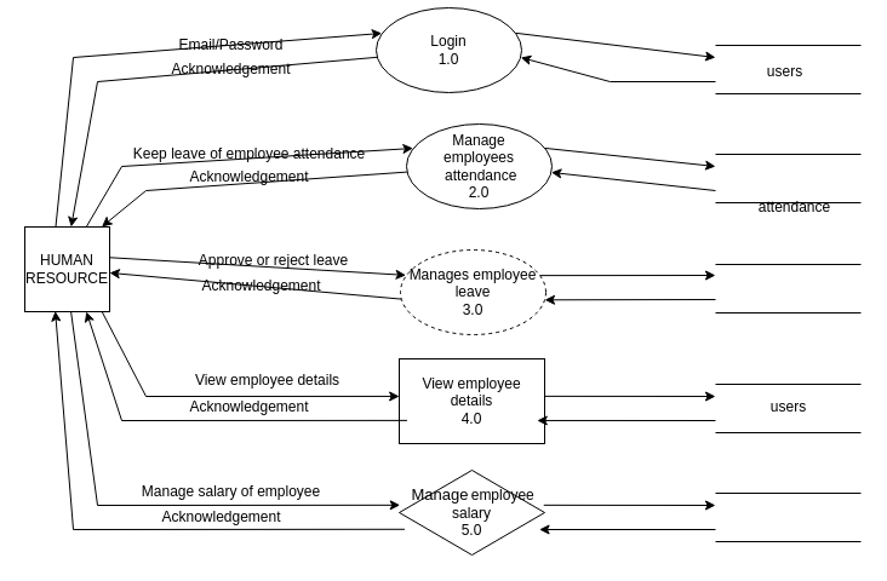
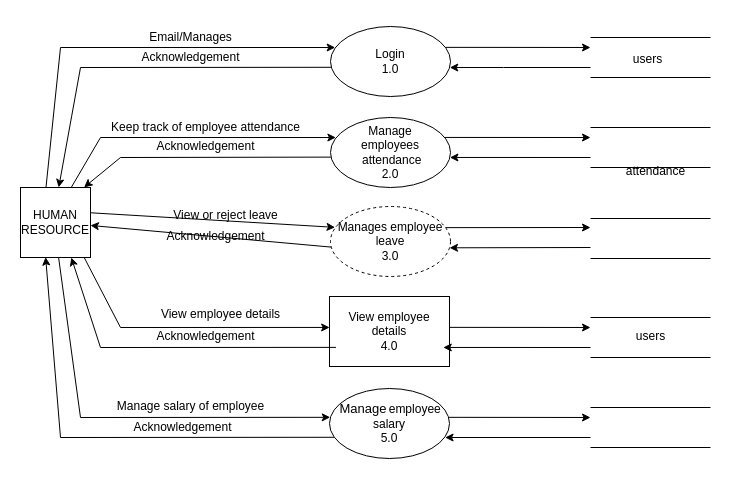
- <mxCell id="44" value="&lt;span style=&quot;font-size: 12px;&quot;&gt;Email/Password&lt;/span&gt;" style="text;html=1;align=center;verticalAlign=middle;resizable=0;points=[];autosize=1;strokeColor=none;fillColor=none;fontSize=16;" parent="1" vertex="1"><mxGeometry x="135" y="20" width="110" height="30" as="geometry" /></mxCell>
+ <mxCell id="44" value="&lt;span style=&quot;font-size: 12px;&quot;&gt;Email/Manages&lt;/span&gt;" style="text;html=1;align=center;verticalAlign=middle;resizable=0;points=[];autosize=1;strokeColor=none;fillColor=none;fontSize=16;" parent="1" vertex="1"><mxGeometry x="135" y="20" width="110" height="30" as="geometry" /></mxCell>
- <mxCell id="2" value="Login&lt;br style=&quot;border-color: var(--border-color);&quot;&gt;&lt;span style=&quot;&quot;&gt;1.0&lt;/span&gt;" style="ellipse;whiteSpace=wrap;html=1;" parent="1" vertex="1"><mxGeometry x="310" y="6" width="120" height="70" as="geometry" /></mxCell>
+ <mxCell id="2" value="Login&lt;br style=&quot;border-color: var(--border-color);&quot;&gt;&lt;span style=&quot;&quot;&gt;1.0&lt;/span&gt;" style="ellipse;whiteSpace=wrap;html=1;" parent="1" vertex="1"><mxGeometry x="330" y="26" width="120" height="70" as="geometry" /></mxCell>
- <mxCell id="45" value="Keep leave of employee attendance" style="text;html=1;align=center;verticalAlign=middle;resizable=0;points=[];autosize=1;strokeColor=none;fillColor=none;fontSize=12;" parent="1" vertex="1"><mxGeometry x="100" y="112" width="210" height="30" as="geometry" /></mxCell>
+ <mxCell id="45" value="Keep track of employee attendance" style="text;html=1;align=center;verticalAlign=middle;resizable=0;points=[];autosize=1;strokeColor=none;fillColor=none;fontSize=12;" parent="1" vertex="1"><mxGeometry x="100" y="112" width="210" height="30" as="geometry" /></mxCell>
- <mxCell id="3" value="Manage&lt;br style=&quot;border-color: var(--border-color);&quot;&gt;employees&lt;br style=&quot;border-color: var(--border-color);&quot;&gt;&lt;span style=&quot;border-color: var(--border-color);&quot;&gt;&amp;nbsp;attendance&lt;/span&gt;&lt;br style=&quot;border-color: var(--border-color);&quot;&gt;&lt;span style=&quot;border-color: var(--border-color);&quot;&gt;2.0&lt;/span&gt;" style="ellipse;whiteSpace=wrap;html=1;" parent="1" vertex="1"><mxGeometry x="335" y="102" width="120" height="70" as="geometry" /></mxCell>
+ <mxCell id="3" value="Manage&lt;br style=&quot;border-color: var(--border-color);&quot;&gt;employees&lt;br style=&quot;border-color: var(--border-color);&quot;&gt;&lt;span style=&quot;border-color: var(--border-color);&quot;&gt;&amp;nbsp;attendance&lt;/span&gt;&lt;br style=&quot;border-color: var(--border-color);&quot;&gt;&lt;span style=&quot;border-color: var(--border-color);&quot;&gt;2.0&lt;/span&gt;" style="ellipse;whiteSpace=wrap;html=1;" parent="1" vertex="1"><mxGeometry x="330" y="117" width="120" height="70" as="geometry" /></mxCell>
- <mxCell id="43" value="Approve or reject leave" style="text;html=1;align=center;verticalAlign=middle;resizable=0;points=[];autosize=1;strokeColor=none;fillColor=none;fontSize=12;" parent="1" vertex="1"><mxGeometry x="150" y="200" width="150" height="30" as="geometry" /></mxCell>
+ <mxCell id="43" value="View or reject leave" style="text;html=1;align=center;verticalAlign=middle;resizable=0;points=[];autosize=1;strokeColor=none;fillColor=none;fontSize=12;" parent="1" vertex="1"><mxGeometry x="150" y="200" width="150" height="30" as="geometry" /></mxCell>
- <mxCell id="7" value="&lt;font style=&quot;border-color: var(--border-color); font-size: 8px;&quot;&gt;&amp;nbsp;&lt;/font&gt;&lt;font style=&quot;border-color: var(--border-color); font-size: 13px;&quot;&gt;Manage&lt;/font&gt;&lt;font style=&quot;border-color: var(--border-color); font-size: 8px;&quot;&gt;&amp;nbsp;&lt;/font&gt;&lt;font style=&quot;border-color: var(--border-color);&quot;&gt;employee&lt;br&gt;salary&lt;/font&gt;&lt;br style=&quot;border-color: var(--border-color);&quot;&gt;5.0" style="rhombus;whiteSpace=wrap;html=1;" parent="1" vertex="1"><mxGeometry x="329" y="388" width="120" height="70" as="geometry" /></mxCell>
+ <mxCell id="7" value="&lt;font style=&quot;border-color: var(--border-color); font-size: 8px;&quot;&gt;&amp;nbsp;&lt;/font&gt;&lt;font style=&quot;border-color: var(--border-color); font-size: 13px;&quot;&gt;Manage&lt;/font&gt;&lt;font style=&quot;border-color: var(--border-color); font-size: 8px;&quot;&gt;&amp;nbsp;&lt;/font&gt;&lt;font style=&quot;border-color: var(--border-color);&quot;&gt;employee&lt;br&gt;salary&lt;/font&gt;&lt;br style=&quot;border-color: var(--border-color);&quot;&gt;5.0" style="ellipse;whiteSpace=wrap;html=1;" parent="1" vertex="1"><mxGeometry x="329" y="388" width="120" height="70" as="geometry" /></mxCell>
